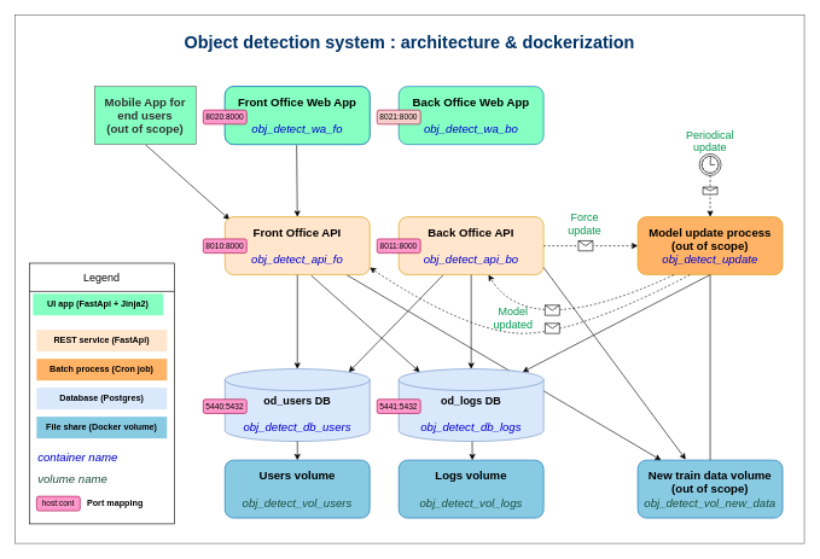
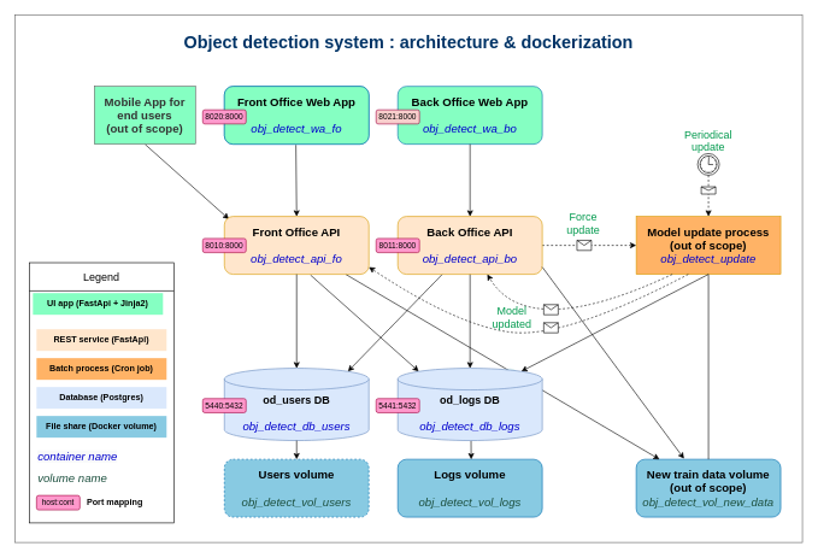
+ <mxCell id="8" value="" style="endArrow=classic;html=1;rounded=0;exitX=0.5;exitY=1;exitDx=0;exitDy=0;" parent="1" source="5" target="19" edge="1"><mxGeometry width="50" height="50" relative="1" as="geometry"><mxPoint x="1109" y="523" as="sourcePoint" /><mxPoint x="650" y="299" as="targetPoint" /></mxGeometry></mxCell>
- <mxCell id="6" value="Model update&amp;nbsp;process&lt;br&gt;(out of scope)&lt;br&gt;&lt;i style=&quot;font-weight: 400;&quot;&gt;&lt;font color=&quot;#0000cc&quot;&gt;obj_detect_update&lt;/font&gt;&lt;/i&gt;" style="rounded=1;whiteSpace=wrap;html=1;fillColor=#FFB366;strokeColor=#d79b00;fontSize=16;fontStyle=1;fillStyle=auto;sketch=0;" parent="1" vertex="1"><mxGeometry x="880" y="299" width="200" height="80" as="geometry" /></mxCell>
+ <mxCell id="6" value="Model update&amp;nbsp;process&lt;br&gt;(out of scope)&lt;br&gt;&lt;i style=&quot;font-weight: 400;&quot;&gt;&lt;font color=&quot;#0000cc&quot;&gt;obj_detect_update&lt;/font&gt;&lt;/i&gt;" style="whiteSpace=wrap;html=1;fillColor=#FFB366;strokeColor=#d79b00;fontSize=16;fontStyle=1;fillStyle=auto;sketch=0;rounded=0;" parent="1" vertex="1"><mxGeometry x="880" y="299" width="200" height="80" as="geometry" /></mxCell>
- <mxCell id="39" value="Users volume&lt;br&gt;&lt;br&gt;&lt;i style=&quot;font-weight: 400;&quot;&gt;&lt;font color=&quot;#1c4f3e&quot;&gt;obj_detect_vol_users&lt;/font&gt;&lt;/i&gt;" style="rounded=1;whiteSpace=wrap;html=1;fillColor=#88CAE2;strokeColor=#006EAF;fontSize=16;fontStyle=1;fontColor=#000000;" parent="1" vertex="1"><mxGeometry x="310" y="635" width="200" height="80" as="geometry" /></mxCell>
+ <mxCell id="39" value="Users volume&lt;br&gt;&lt;br&gt;&lt;i style=&quot;font-weight: 400;&quot;&gt;&lt;font color=&quot;#1c4f3e&quot;&gt;obj_detect_vol_users&lt;/font&gt;&lt;/i&gt;" style="rounded=1;whiteSpace=wrap;html=1;fillColor=#88CAE2;strokeColor=#006EAF;fontSize=16;fontStyle=1;fontColor=#000000;dashed=1;" parent="1" vertex="1"><mxGeometry x="310" y="635" width="200" height="80" as="geometry" /></mxCell>
